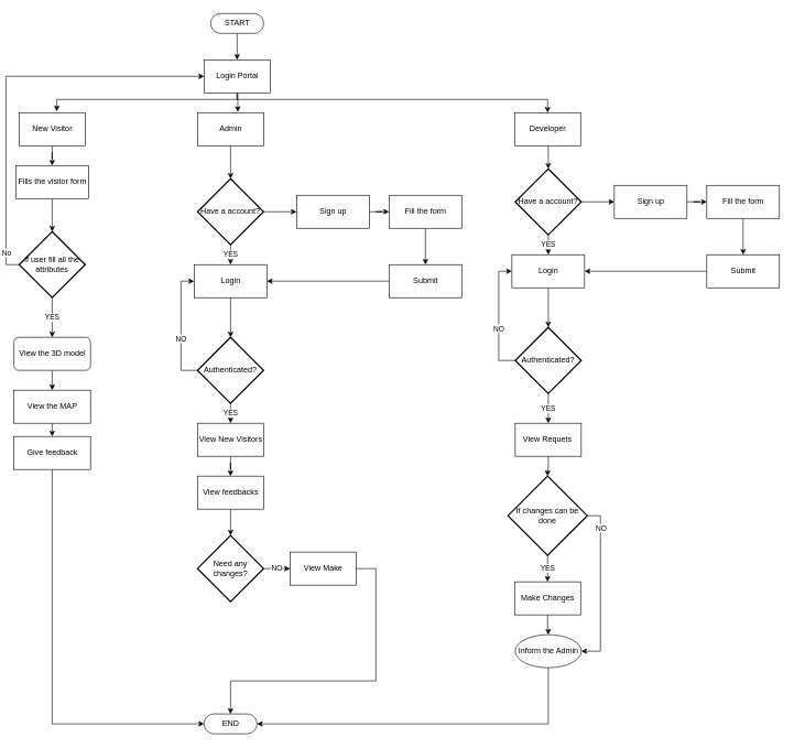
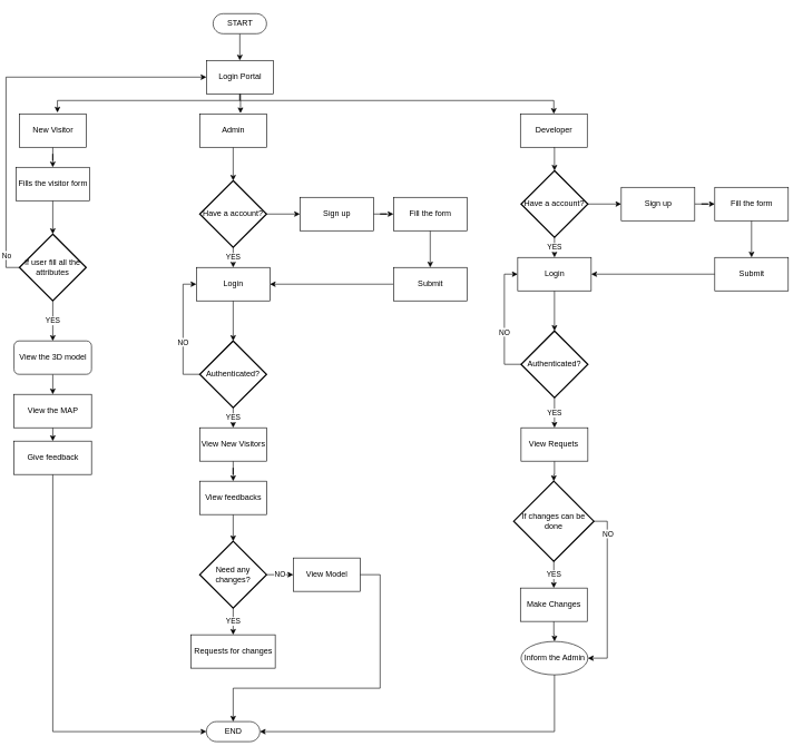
- <mxCell id="51" value="View Make" style="html=1;dashed=0;whitespace=wrap;" vertex="1" parent="1"><mxGeometry x="438" y="835" width="100" height="50" as="geometry" /></mxCell>
+ <mxCell id="51" value="View Model" style="html=1;dashed=0;whitespace=wrap;" vertex="1" parent="1"><mxGeometry x="438" y="835" width="100" height="50" as="geometry" /></mxCell>
+ <mxCell id="46" value="YES" style="edgeStyle=orthogonalEdgeStyle;rounded=0;orthogonalLoop=1;jettySize=auto;html=1;exitX=0.5;exitY=1;exitDx=0;exitDy=0;exitPerimeter=0;entryX=0.5;entryY=0;entryDx=0;entryDy=0;" edge="1" parent="1" source="48" target="49"><mxGeometry relative="1" as="geometry" /></mxCell>
+ <mxCell id="49" value="Requests for changes" style="html=1;dashed=0;whitespace=wrap;" vertex="1" parent="1"><mxGeometry x="285" y="950" width="126" height="50" as="geometry" /></mxCell>
